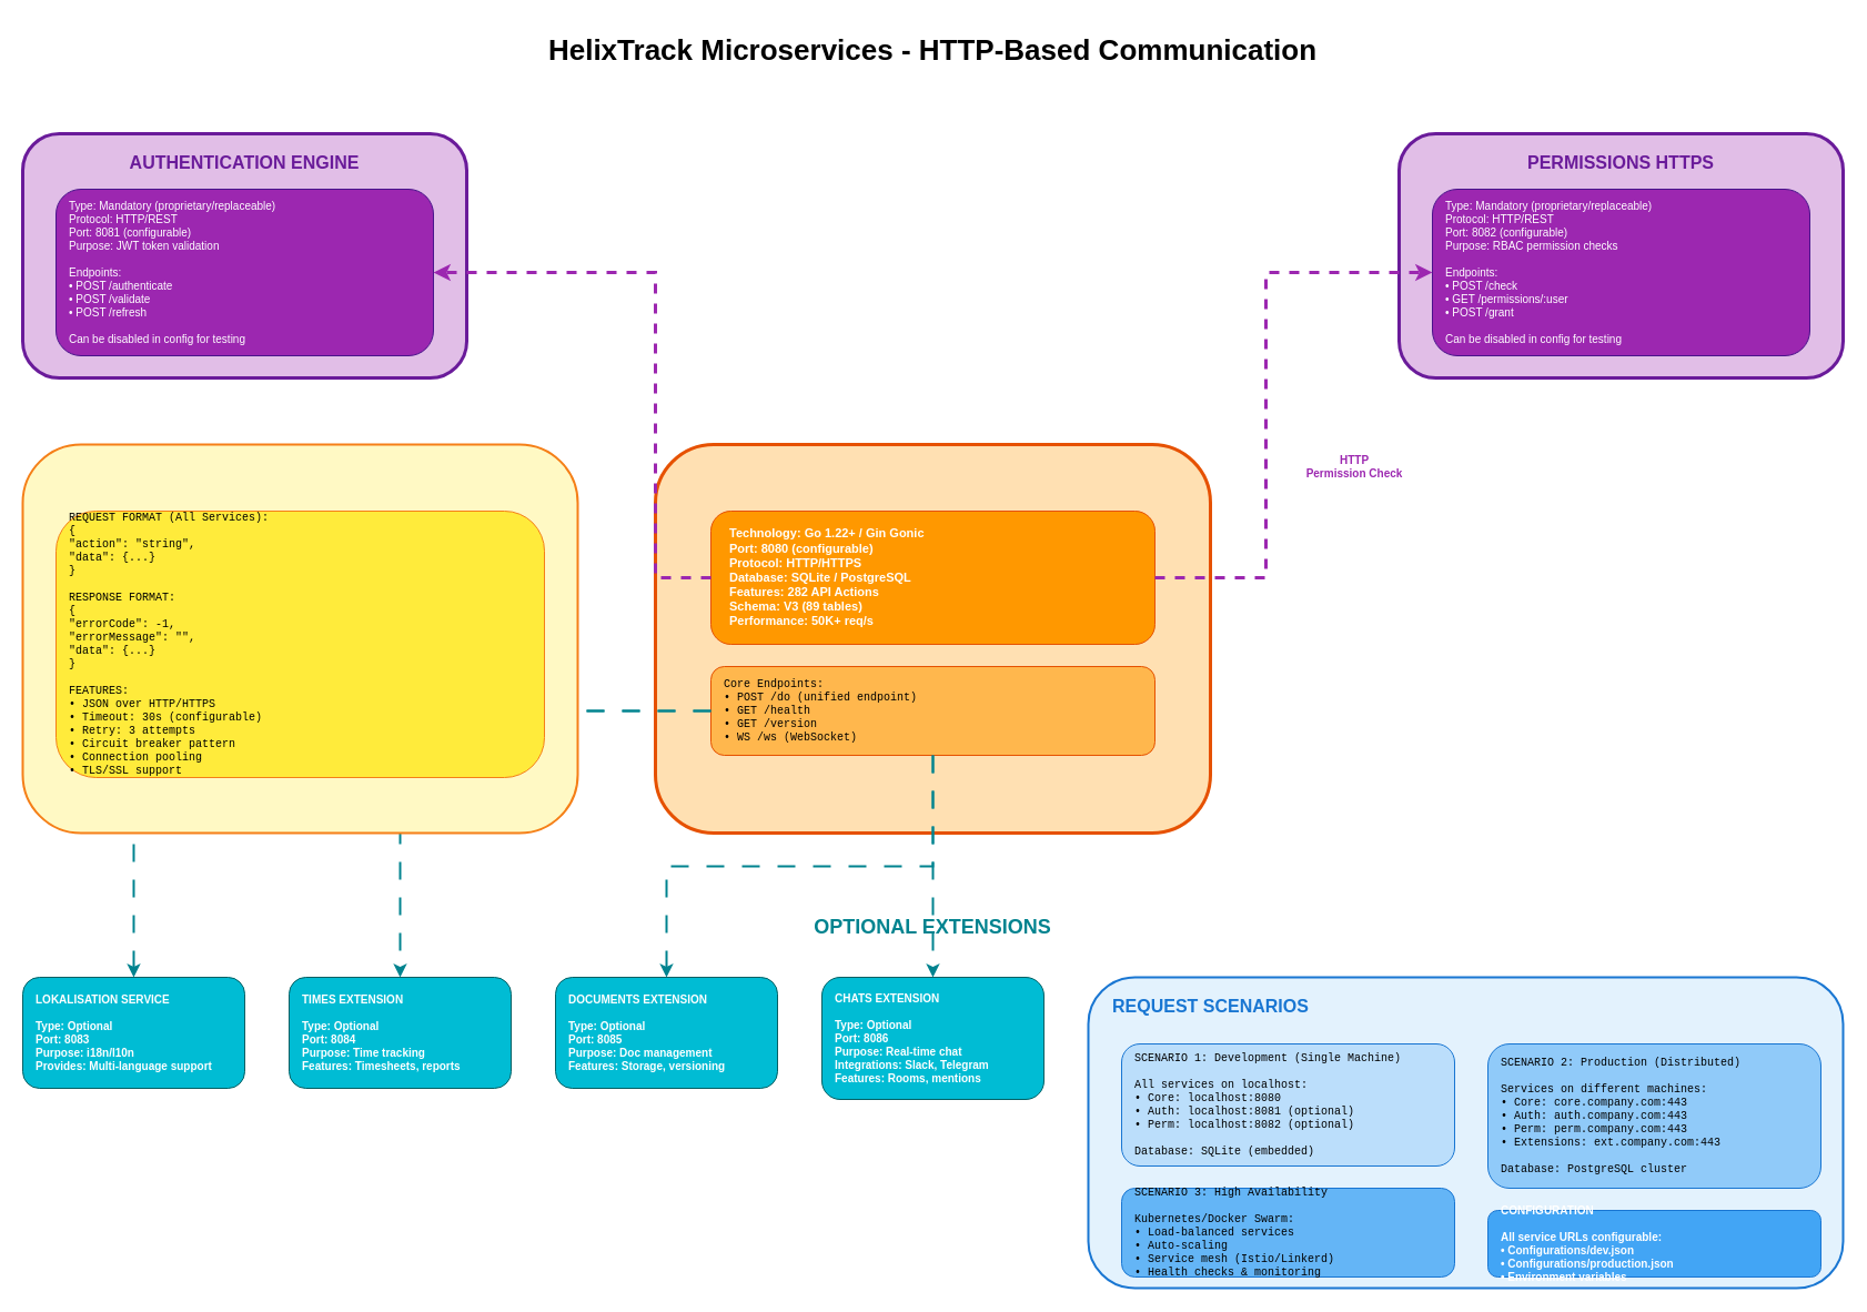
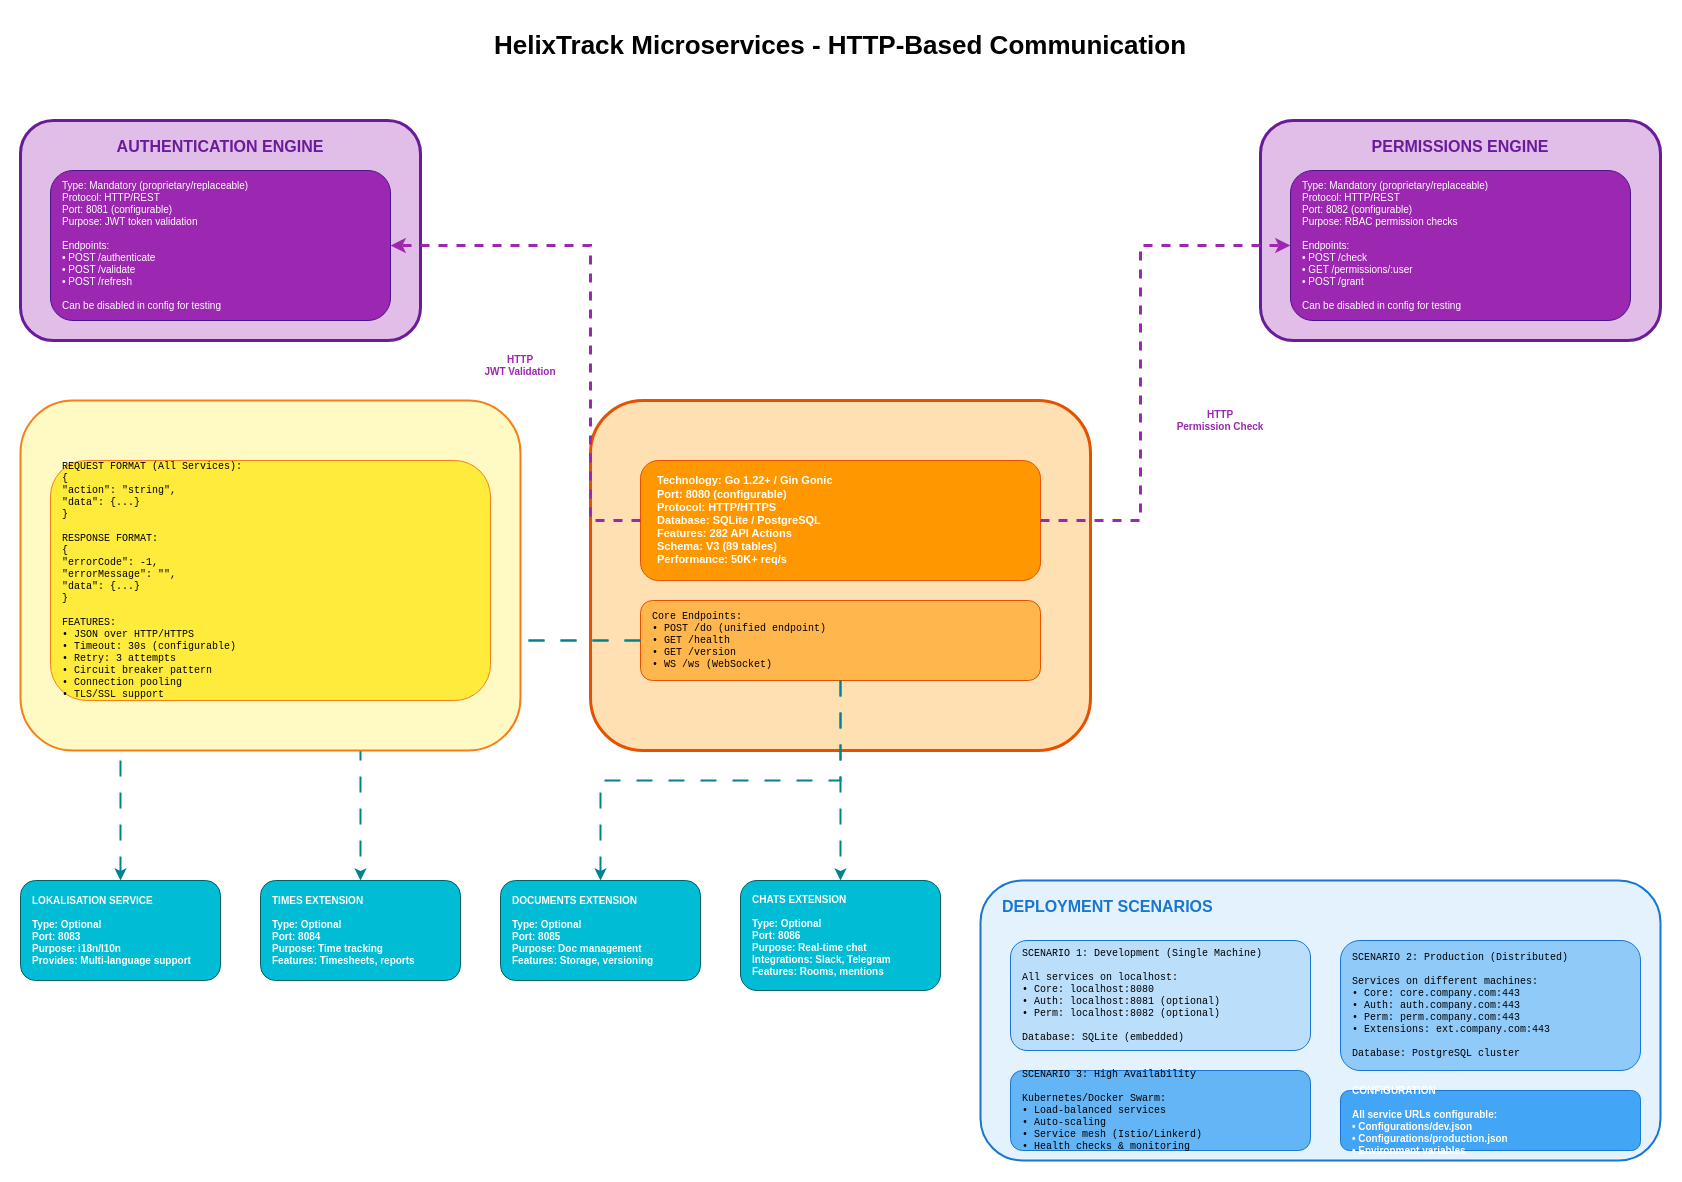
- <mxCell id="10" value="PERMISSIONS HTTPS" style="text;html=1;strokeColor=none;fillColor=none;align=center;verticalAlign=top;whiteSpace=wrap;rounded=0;fontSize=16;fontStyle=1;fontColor=#6A1B9A;" vertex="1" parent="1"><mxGeometry x="1280" y="130" width="360" height="30" as="geometry" /></mxCell>
+ <mxCell id="10" value="PERMISSIONS ENGINE" style="text;html=1;strokeColor=none;fillColor=none;align=center;verticalAlign=top;whiteSpace=wrap;rounded=0;fontSize=16;fontStyle=1;fontColor=#6A1B9A;" vertex="1" parent="1"><mxGeometry x="1280" y="130" width="360" height="30" as="geometry" /></mxCell>
+ <mxCell id="18" value="HTTP&#10;JWT Validation" style="text;html=1;align=center;verticalAlign=middle;whiteSpace=wrap;fontSize=10;fontStyle=1;fontColor=#9C27B0;" vertex="1" parent="1"><mxGeometry x="470" y="350" width="100" height="30" as="geometry" /></mxCell>
- <mxCell id="12" value="OPTIONAL EXTENSIONS" style="text;html=1;strokeColor=none;fillColor=none;align=center;verticalAlign=middle;whiteSpace=wrap;rounded=0;fontSize=18;fontStyle=1;fontColor=#00838F;" vertex="1" parent="1"><mxGeometry x="590" y="820" width="500" height="30" as="geometry" /></mxCell>
- <mxCell id="26" value="REQUEST SCENARIOS" style="text;html=1;strokeColor=none;fillColor=none;align=left;verticalAlign=top;whiteSpace=wrap;rounded=0;fontSize=16;fontStyle=1;fontColor=#1976D2;" vertex="1" parent="1"><mxGeometry x="1000" y="890" width="400" height="30" as="geometry" /></mxCell>
+ <mxCell id="26" value="DEPLOYMENT SCENARIOS" style="text;html=1;strokeColor=none;fillColor=none;align=left;verticalAlign=top;whiteSpace=wrap;rounded=0;fontSize=16;fontStyle=1;fontColor=#1976D2;" vertex="1" parent="1"><mxGeometry x="1000" y="890" width="400" height="30" as="geometry" /></mxCell>
